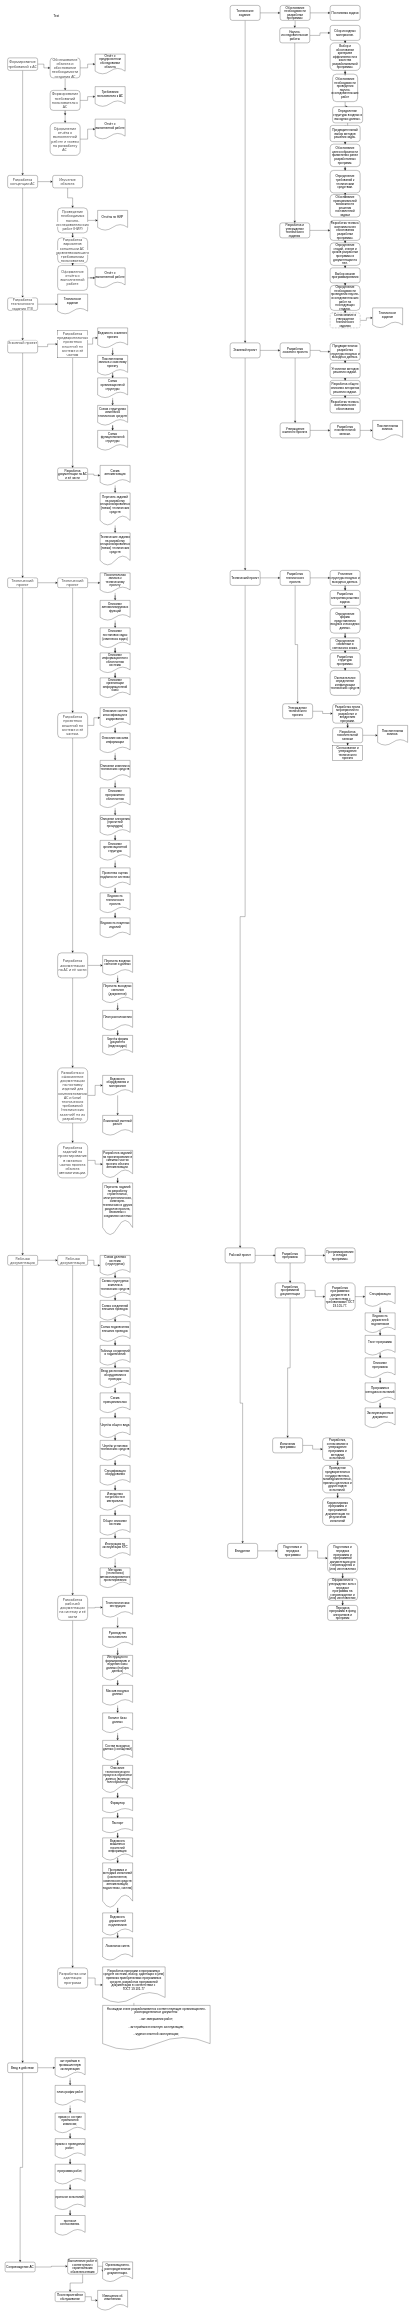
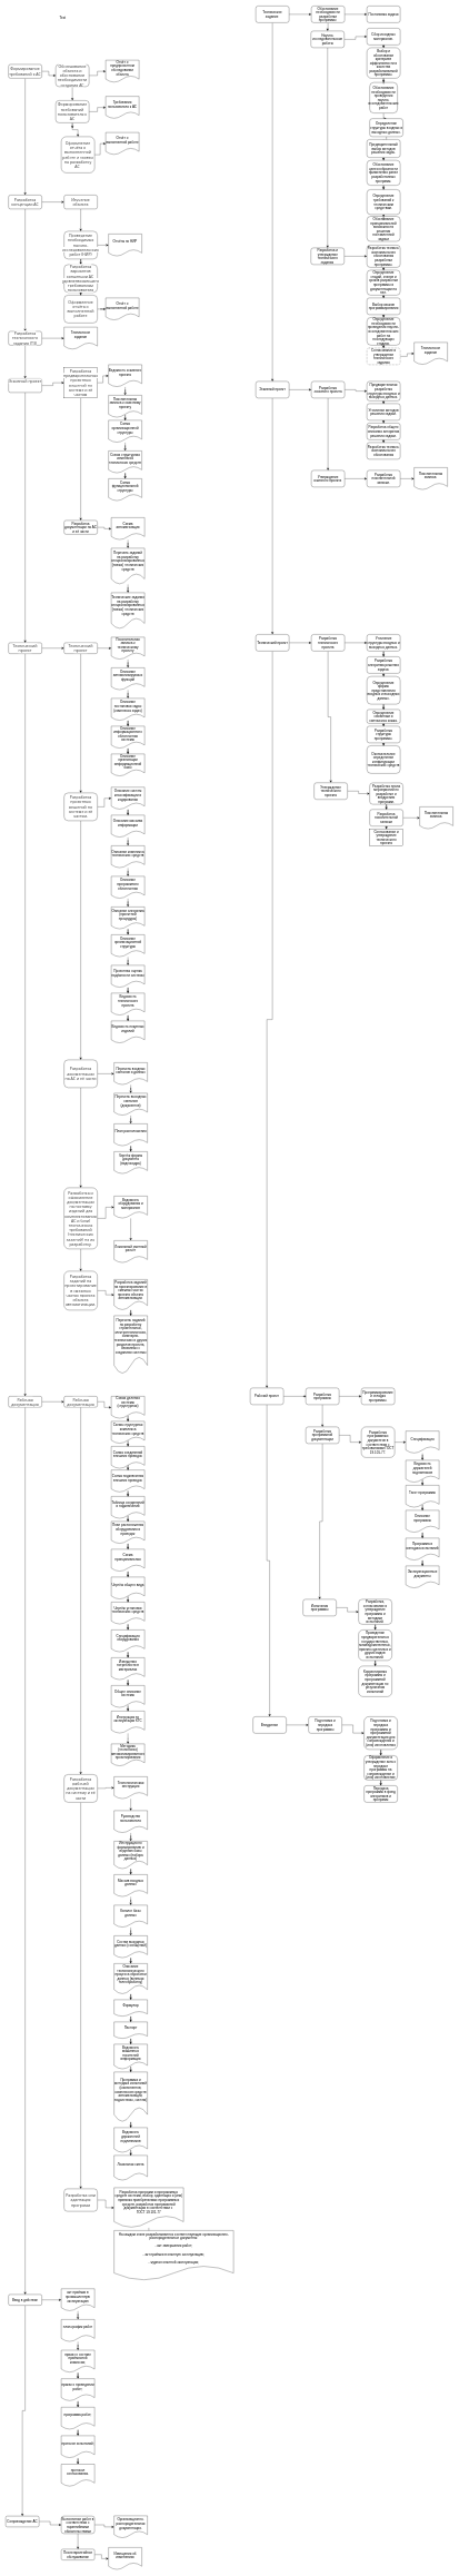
- <mxCell id="71" value="&lt;font color=&quot;#333333&quot; face=&quot;open sans, sans-serif&quot;&gt;&lt;span style=&quot;font-size: 14px ; background-color: rgb(255 , 255 , 255)&quot;&gt;Оформление отчёта о выполненной работе и заявки на разработку АС&amp;nbsp;&lt;/span&gt;&lt;/font&gt;" style="rounded=1;whiteSpace=wrap;html=1;" parent="1" vertex="1"><mxGeometry x="200" y="490" width="120" height="130" as="geometry" /></mxCell>
+ <mxCell id="71" value="&lt;font color=&quot;#333333&quot; face=&quot;open sans, sans-serif&quot;&gt;&lt;span style=&quot;font-size: 14px ; background-color: rgb(255 , 255 , 255)&quot;&gt;Оформление отчёта о выполненной работе и заявки на разработку АС&amp;nbsp;&lt;/span&gt;&lt;/font&gt;" style="rounded=1;whiteSpace=wrap;html=1;" parent="1" vertex="1"><mxGeometry x="220" y="490" width="120" height="130" as="geometry" /></mxCell>
- <mxCell id="77" value="&lt;font color=&quot;#333333&quot; face=&quot;open sans, sans-serif&quot;&gt;&lt;span style=&quot;font-size: 14px ; background-color: rgb(255 , 255 , 255)&quot;&gt;Изучение объекта&lt;/span&gt;&lt;/font&gt;" style="rounded=1;whiteSpace=wrap;html=1;" parent="1" vertex="1"><mxGeometry x="210" y="700" width="120" height="50" as="geometry" /></mxCell>
+ <mxCell id="77" value="&lt;font color=&quot;#333333&quot; face=&quot;open sans, sans-serif&quot;&gt;&lt;span style=&quot;font-size: 14px ; background-color: rgb(255 , 255 , 255)&quot;&gt;Изучение объекта&lt;/span&gt;&lt;/font&gt;" style="rounded=1;whiteSpace=wrap;html=1;" parent="1" vertex="1"><mxGeometry x="230" y="700" width="120" height="50" as="geometry" /></mxCell>
- <mxCell id="175" value="Ввод расположения оборудования и проводок" style="shape=document;whiteSpace=wrap;html=1;boundedLbl=1;rounded=1;" parent="1" vertex="1"><mxGeometry x="400" y="5470" width="120" height="80" as="geometry" /></mxCell>
+ <mxCell id="175" value="План расположения оборудования и проводок" style="shape=document;whiteSpace=wrap;html=1;boundedLbl=1;rounded=1;" parent="1" vertex="1"><mxGeometry x="400" y="5470" width="120" height="80" as="geometry" /></mxCell>
- <mxCell id="157" value="Выполнение работ в соответствии с гарантийными обязательствами" style="rounded=1;whiteSpace=wrap;html=1;" parent="1" vertex="1"><mxGeometry x="270" y="9032" width="120" height="63" as="geometry" /></mxCell>
+ <mxCell id="157" value="Выполнение работ в соответствии с гарантийными обязательствами" style="rounded=1;whiteSpace=wrap;html=1;" parent="1" vertex="1"><mxGeometry x="220" y="9047" width="120" height="63" as="geometry" /></mxCell>
